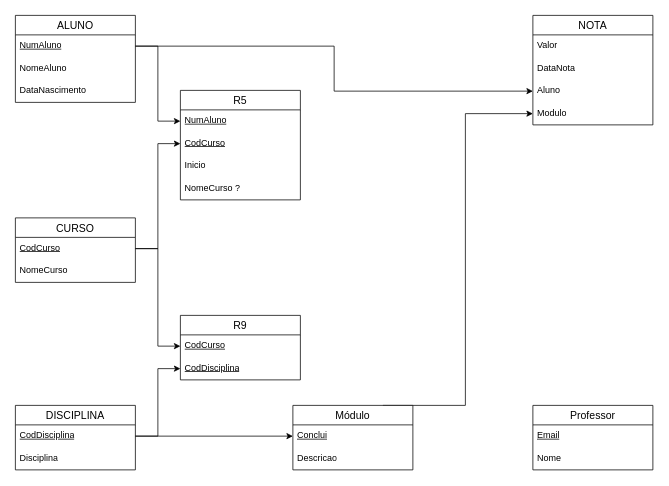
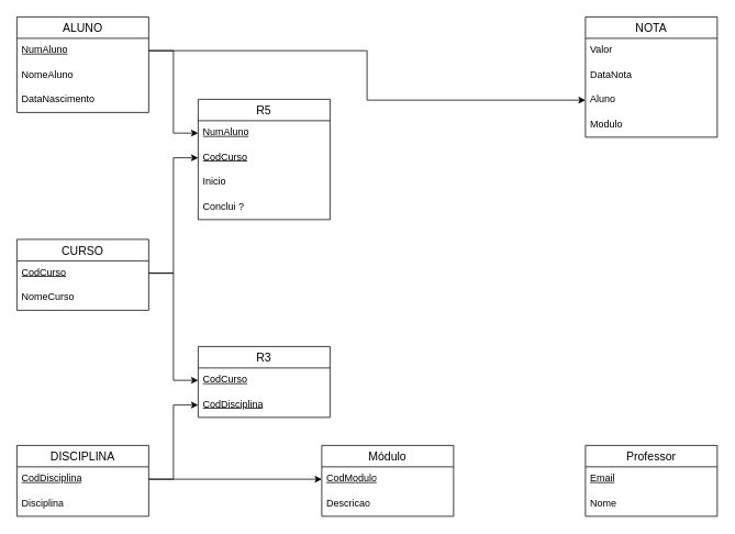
- <mxCell id="31" value="NomeCurso ?" style="text;strokeColor=none;fillColor=none;spacingLeft=4;spacingRight=4;overflow=hidden;rotatable=0;points=[[0,0.5],[1,0.5]];portConstraint=eastwest;fontSize=12;whiteSpace=wrap;html=1;" vertex="1" parent="27"><mxGeometry y="116" width="160" height="30" as="geometry" /></mxCell>
+ <mxCell id="31" value="Conclui ?" style="text;strokeColor=none;fillColor=none;spacingLeft=4;spacingRight=4;overflow=hidden;rotatable=0;points=[[0,0.5],[1,0.5]];portConstraint=eastwest;fontSize=12;whiteSpace=wrap;html=1;" vertex="1" parent="27"><mxGeometry y="116" width="160" height="30" as="geometry" /></mxCell>
- <mxCell id="11" style="edgeStyle=orthogonalEdgeStyle;rounded=0;orthogonalLoop=1;jettySize=auto;html=1;exitX=0.75;exitY=0;exitDx=0;exitDy=0;entryX=0;entryY=0.5;entryDx=0;entryDy=0;" edge="1" parent="1" source="12" target="10"><mxGeometry relative="1" as="geometry"><Array as="points"><mxPoint x="620" y="540" /><mxPoint x="620" y="151" /></Array></mxGeometry></mxCell>
- <mxCell id="24" value="R9" style="swimlane;fontStyle=0;childLayout=stackLayout;horizontal=1;startSize=26;horizontalStack=0;resizeParent=1;resizeParentMax=0;resizeLast=0;collapsible=1;marginBottom=0;align=center;fontSize=14;" vertex="1" parent="1"><mxGeometry x="240" y="420" width="160" height="86" as="geometry" /></mxCell>
+ <mxCell id="24" value="R3" style="swimlane;fontStyle=0;childLayout=stackLayout;horizontal=1;startSize=26;horizontalStack=0;resizeParent=1;resizeParentMax=0;resizeLast=0;collapsible=1;marginBottom=0;align=center;fontSize=14;" vertex="1" parent="1"><mxGeometry x="240" y="420" width="160" height="86" as="geometry" /></mxCell>
- <mxCell id="13" value="Conclui" style="text;strokeColor=none;fillColor=none;spacingLeft=4;spacingRight=4;overflow=hidden;rotatable=0;points=[[0,0.5],[1,0.5]];portConstraint=eastwest;fontSize=12;whiteSpace=wrap;html=1;fontStyle=4" parent="12" vertex="1"><mxGeometry y="26" width="160" height="30" as="geometry" /></mxCell>
+ <mxCell id="13" value="CodModulo" style="text;strokeColor=none;fillColor=none;spacingLeft=4;spacingRight=4;overflow=hidden;rotatable=0;points=[[0,0.5],[1,0.5]];portConstraint=eastwest;fontSize=12;whiteSpace=wrap;html=1;fontStyle=4" parent="12" vertex="1"><mxGeometry y="26" width="160" height="30" as="geometry" /></mxCell>
